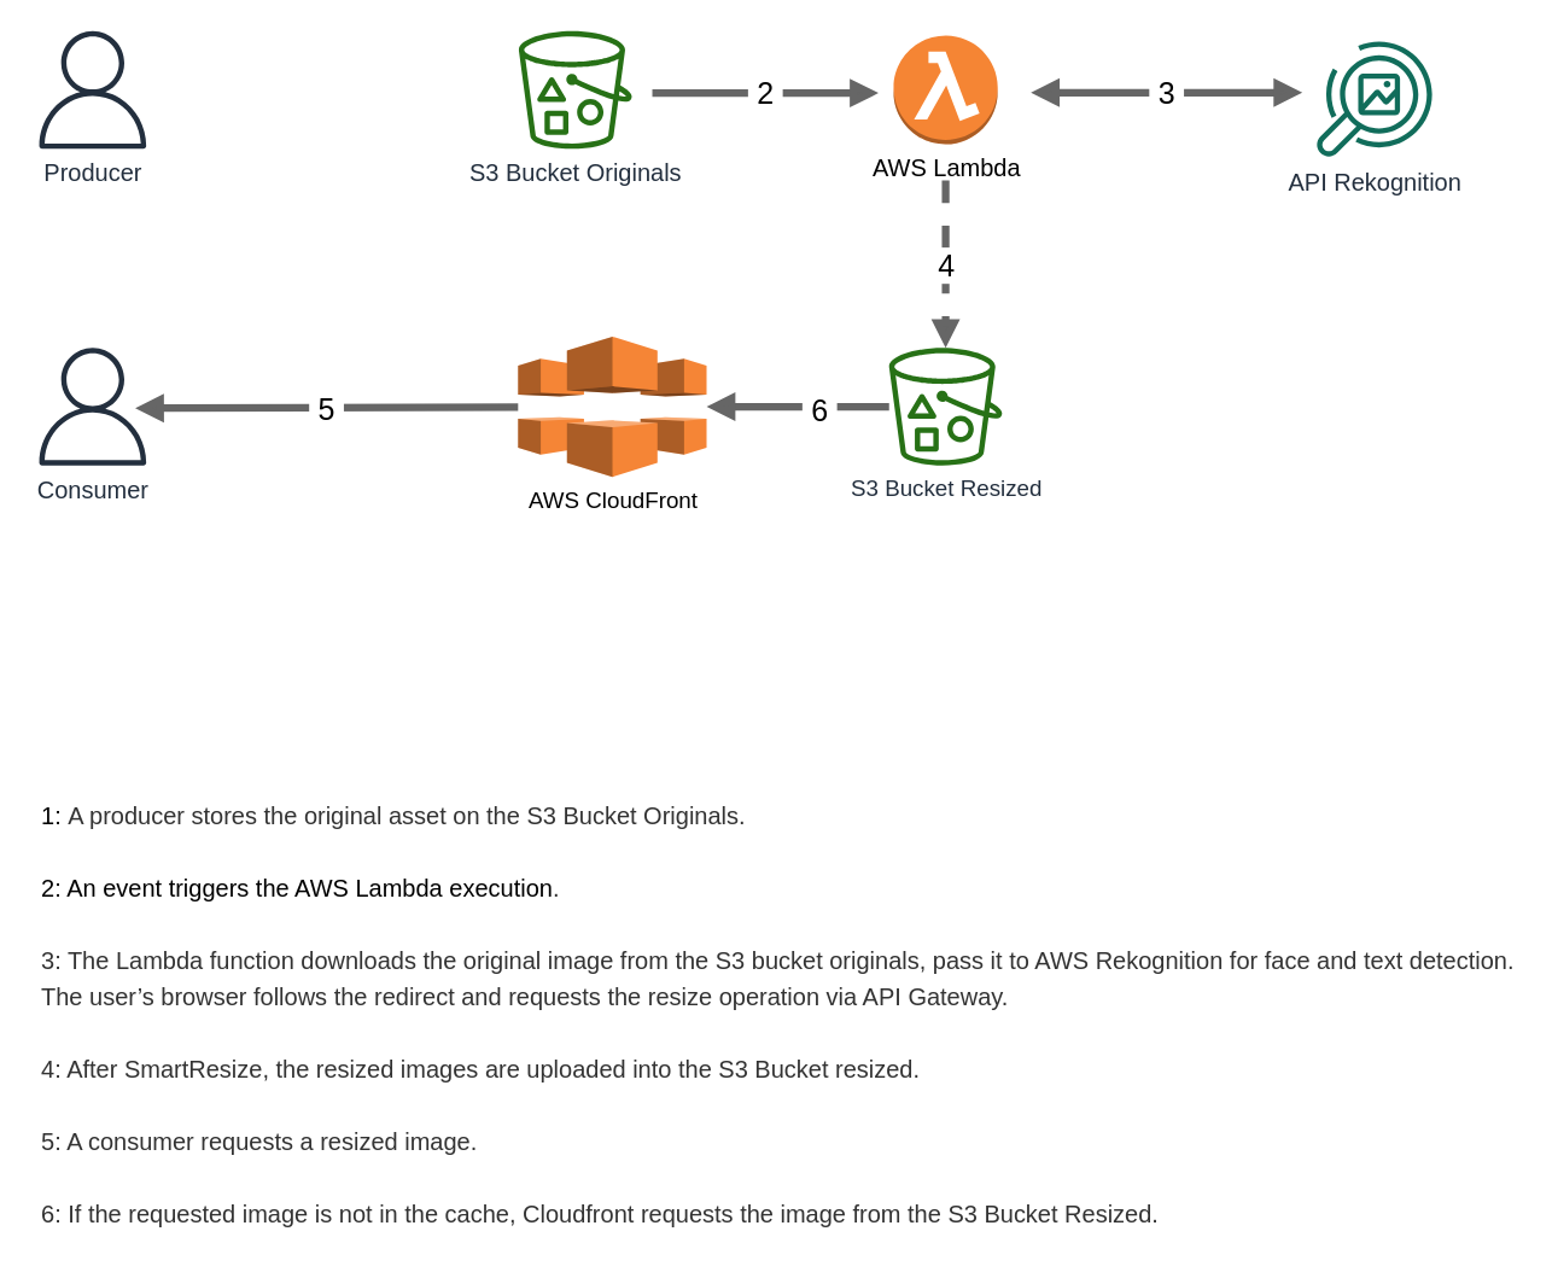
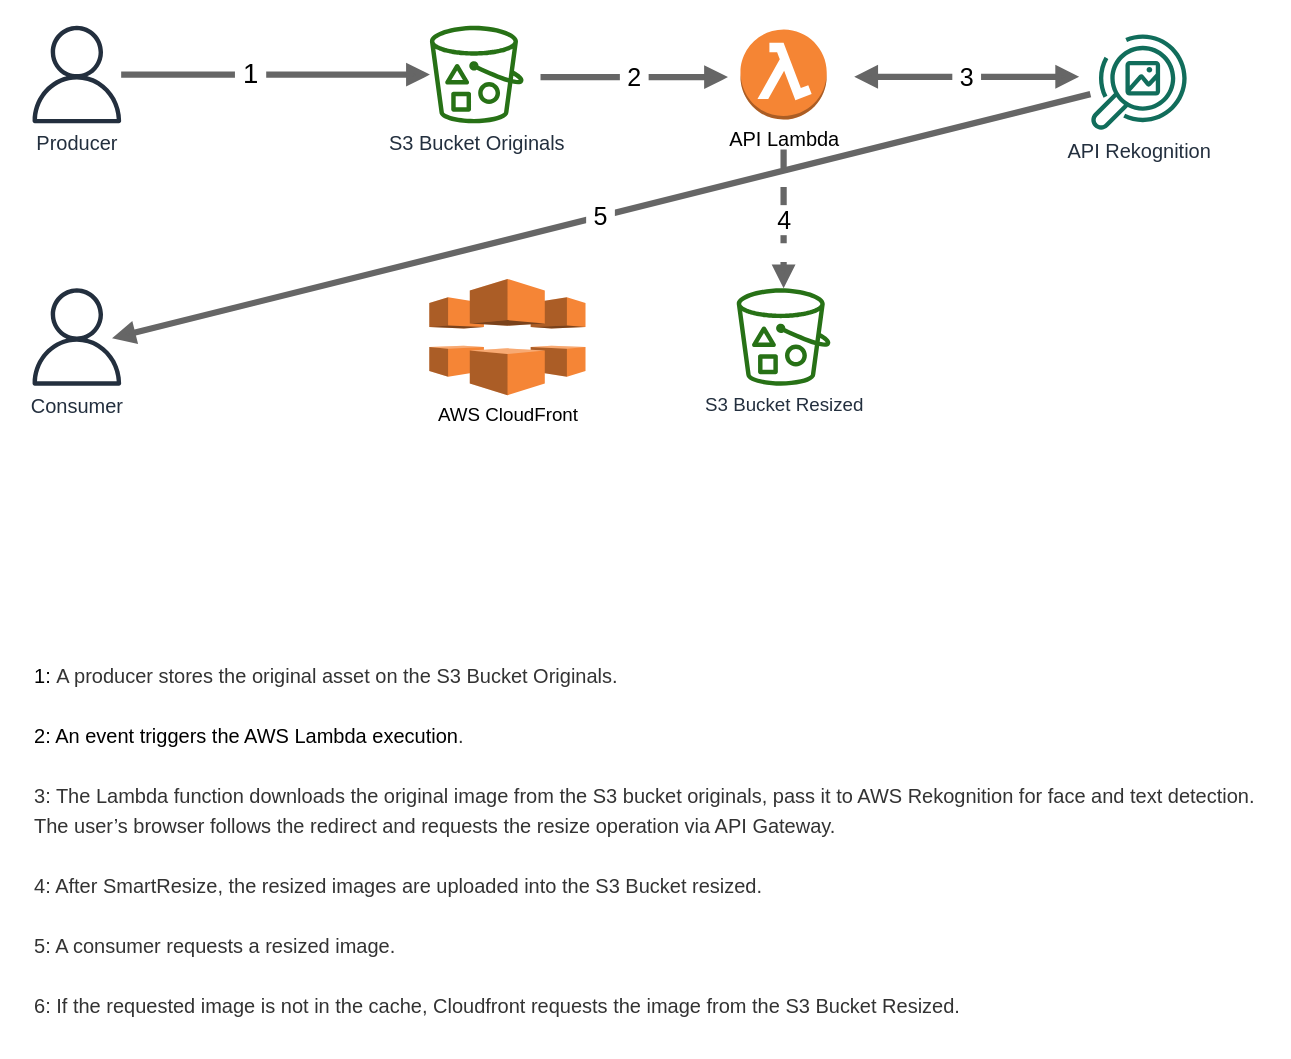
+ <mxCell id="6" value="" style="html=1;endArrow=block;elbow=vertical;startArrow=none;endFill=1;rounded=0;fontSize=20;strokeWidth=5;fillColor=#f5f5f5;strokeColor=#666666;verticalAlign=bottom;horizontal=1;labelPosition=left;verticalLabelPosition=top;align=right;" parent="1" edge="1" target="4" source="2"><mxGeometry width="100" relative="1" as="geometry"><mxPoint x="148" y="35" as="sourcePoint" /><mxPoint x="328" y="35" as="targetPoint" /></mxGeometry></mxCell>
+ <mxCell id="7" value="&amp;nbsp;1&amp;nbsp;" style="edgeLabel;html=1;align=center;verticalAlign=middle;resizable=0;points=[];fontSize=22;labelBackgroundColor=#ffffff;" parent="6" vertex="1" connectable="0"><mxGeometry x="-0.167" y="1" relative="1" as="geometry"><mxPoint as="offset" /></mxGeometry></mxCell>
- <mxCell id="3" value="AWS Lambda" style="outlineConnect=0;dashed=0;verticalLabelPosition=bottom;verticalAlign=top;align=center;html=1;shape=mxgraph.aws3.lambda_function;fillColor=#F58534;gradientColor=none;fontSize=16;spacingBottom=0;perimeterSpacing=24;" parent="1" vertex="1"><mxGeometry x="592" y="23" width="69" height="72" as="geometry" /></mxCell>
+ <mxCell id="3" value="API Lambda" style="outlineConnect=0;dashed=0;verticalLabelPosition=bottom;verticalAlign=top;align=center;html=1;shape=mxgraph.aws3.lambda_function;fillColor=#F58534;gradientColor=none;fontSize=16;spacingBottom=0;perimeterSpacing=24;" parent="1" vertex="1"><mxGeometry x="592" y="23" width="69" height="72" as="geometry" /></mxCell>
- <mxCell id="16" value="" style="html=1;endArrow=none;elbow=vertical;startArrow=block;endFill=0;rounded=0;fontSize=20;strokeWidth=5;fillColor=#f5f5f5;strokeColor=#666666;startFill=1;" edge="1" parent="1" source="14" target="13"><mxGeometry width="100" relative="1" as="geometry"><mxPoint x="101.966" y="280.012" as="sourcePoint" /><mxPoint x="353" y="279.134" as="targetPoint" /></mxGeometry></mxCell>
- <mxCell id="17" value="&lt;font style=&quot;font-size: 20px&quot;&gt;&amp;nbsp;6&amp;nbsp; &lt;br&gt;&lt;/font&gt;" style="text;html=1;align=center;verticalAlign=middle;resizable=0;points=[];labelBackgroundColor=#ffffff;fontSize=15;" vertex="1" connectable="0" parent="16"><mxGeometry x="0.209" y="-1" relative="1" as="geometry"><mxPoint x="1" as="offset" /></mxGeometry></mxCell>
- <mxCell id="8" value="&amp;nbsp;5&amp;nbsp; " style="html=1;endArrow=none;elbow=vertical;startArrow=block;endFill=0;rounded=0;fontSize=20;strokeWidth=5;fillColor=#f5f5f5;strokeColor=#666666;exitX=0.897;exitY=0.513;exitDx=0;exitDy=0;exitPerimeter=0;startFill=1;" parent="1" edge="1" target="14" source="15"><mxGeometry width="100" relative="1" as="geometry"><mxPoint x="122" y="130" as="sourcePoint" /><mxPoint x="322" y="260" as="targetPoint" /></mxGeometry></mxCell>
+ <mxCell id="8" value="&amp;nbsp;5&amp;nbsp; " style="html=1;endArrow=none;elbow=vertical;startArrow=block;endFill=0;rounded=0;fontSize=20;strokeWidth=5;fillColor=#f5f5f5;strokeColor=#666666;exitX=0.897;exitY=0.513;exitDx=0;exitDy=0;exitPerimeter=0;startFill=1;" parent="1" edge="1" target="5" source="15"><mxGeometry width="100" relative="1" as="geometry"><mxPoint x="122" y="130" as="sourcePoint" /><mxPoint x="322" y="260" as="targetPoint" /></mxGeometry></mxCell>
